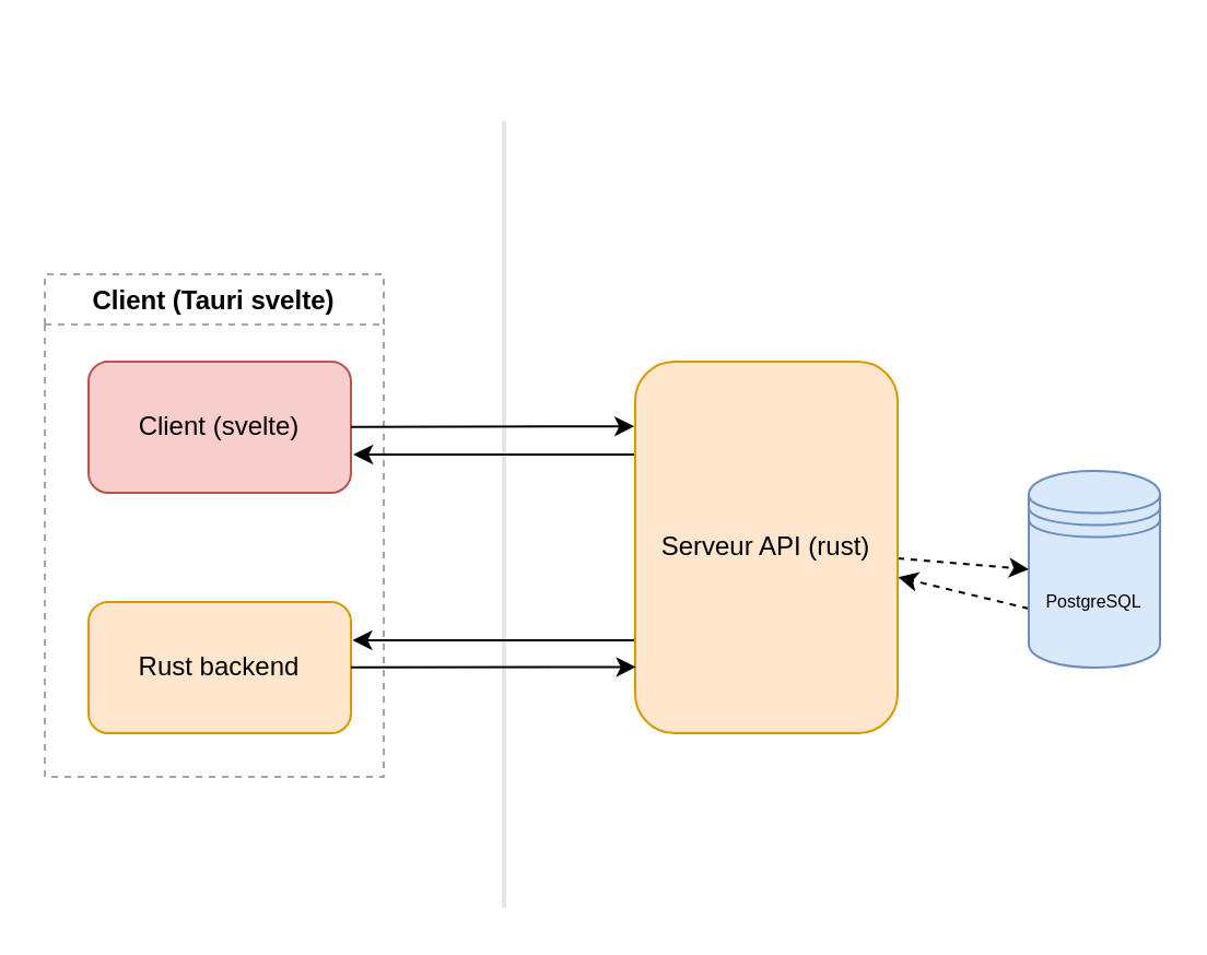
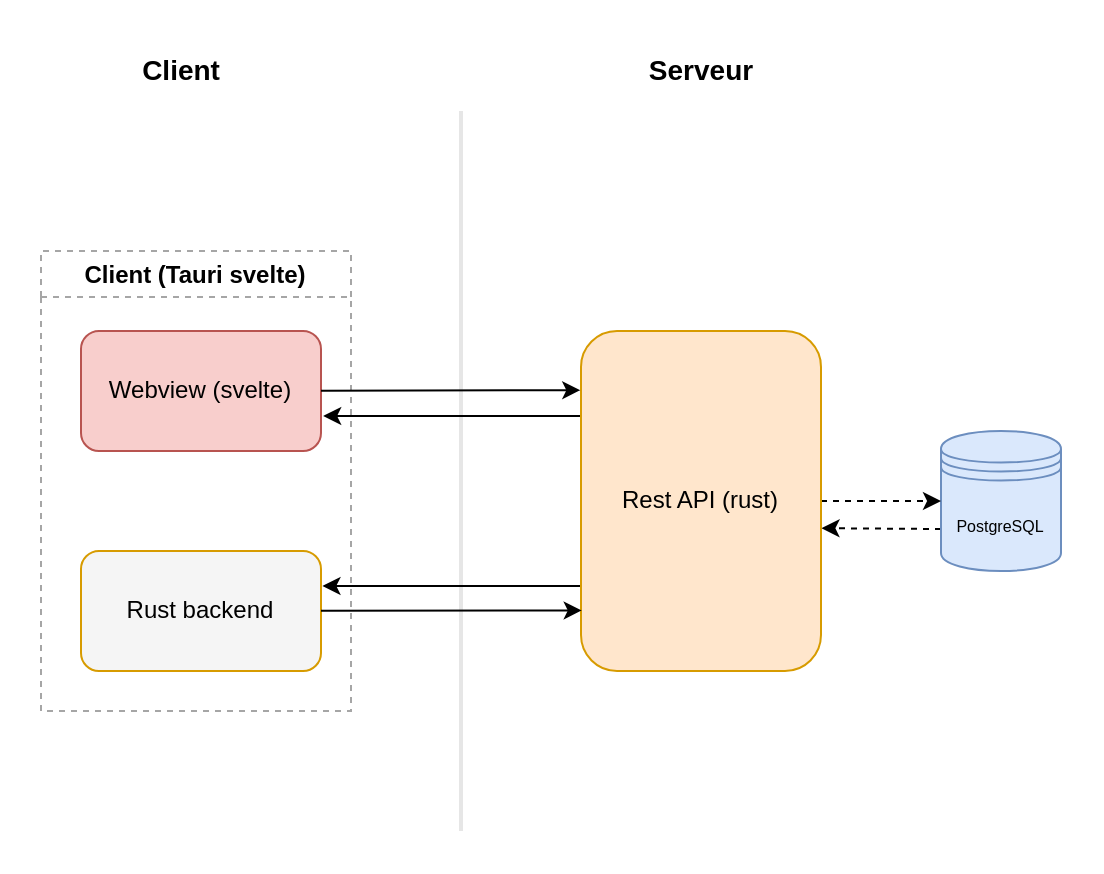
+ <mxCell id="12" value="&lt;font style=&quot;font-size: 14px;&quot;&gt;&lt;b&gt;Client&lt;/b&gt;&lt;/font&gt;" style="text;html=1;align=center;verticalAlign=middle;resizable=0;points=[];autosize=1;strokeColor=none;fillColor=none;fontSize=8;" vertex="1" parent="1"><mxGeometry x="60" y="20" width="60" height="30" as="geometry" /></mxCell>
+ <mxCell id="13" value="&lt;font style=&quot;font-size: 14px;&quot;&gt;&lt;b&gt;Serveur&lt;/b&gt;&lt;/font&gt;" style="text;html=1;align=center;verticalAlign=middle;resizable=0;points=[];autosize=1;strokeColor=none;fillColor=none;fontSize=8;" vertex="1" parent="1"><mxGeometry x="310" y="20" width="80" height="30" as="geometry" /></mxCell>
- <mxCell id="6" value="Client (svelte)" style="rounded=1;whiteSpace=wrap;html=1;fillColor=#f8cecc;strokeColor=#b85450;" vertex="1" parent="5"><mxGeometry x="20" y="40" width="120" height="60" as="geometry" /></mxCell>
+ <mxCell id="6" value="Webview (svelte)" style="rounded=1;whiteSpace=wrap;html=1;fillColor=#f8cecc;strokeColor=#b85450;" vertex="1" parent="5"><mxGeometry x="20" y="40" width="120" height="60" as="geometry" /></mxCell>
- <mxCell id="11" value="Serveur API (rust)" style="rounded=1;whiteSpace=wrap;html=1;fillColor=#ffe6cc;strokeColor=#d79b00;" vertex="1" parent="1"><mxGeometry x="290" y="165" width="120" height="170" as="geometry" /></mxCell>
+ <mxCell id="11" value="Rest API (rust)" style="rounded=1;whiteSpace=wrap;html=1;fillColor=#ffe6cc;strokeColor=#d79b00;" vertex="1" parent="1"><mxGeometry x="290" y="165" width="120" height="170" as="geometry" /></mxCell>
- <mxCell id="4" value="&lt;font style=&quot;font-size: 8px;&quot;&gt;PostgreSQL&lt;/font&gt;" style="shape=datastore;whiteSpace=wrap;html=1;fillColor=#dae8fc;strokeColor=#6c8ebf;" vertex="1" parent="1"><mxGeometry x="470" y="215" width="60" height="90" as="geometry" /></mxCell>
+ <mxCell id="4" value="&lt;font style=&quot;font-size: 8px;&quot;&gt;PostgreSQL&lt;/font&gt;" style="shape=datastore;whiteSpace=wrap;html=1;fillColor=#dae8fc;strokeColor=#6c8ebf;" vertex="1" parent="1"><mxGeometry x="470" y="215" width="60" height="70" as="geometry" /></mxCell>
- <mxCell id="7" value="Rust backend" style="rounded=1;whiteSpace=wrap;html=1;fillColor=#ffe6cc;strokeColor=#d79b00;" vertex="1" parent="5"><mxGeometry x="20" y="150" width="120" height="60" as="geometry" /></mxCell>
+ <mxCell id="7" value="Rust backend" style="rounded=1;whiteSpace=wrap;html=1;fillColor=#f5f5f5;strokeColor=#d79b00;" vertex="1" parent="5"><mxGeometry x="20" y="150" width="120" height="60" as="geometry" /></mxCell>
